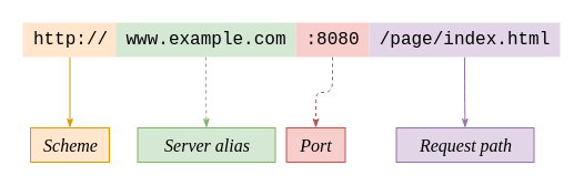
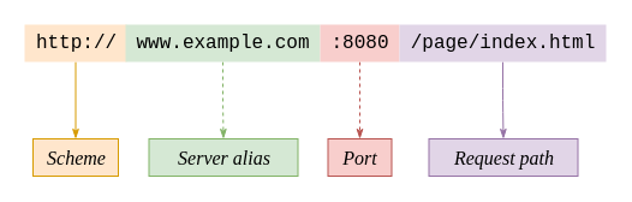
- <mxCell id="12" value="&lt;font&gt;&lt;i&gt;Port&lt;/i&gt;&lt;/font&gt;" style="text;html=1;align=center;verticalAlign=middle;resizable=0;points=[];autosize=1;strokeColor=#b85450;fillColor=#f8cecc;fontSize=16;fontFamily=Consolas;" parent="1" vertex="1"><mxGeometry x="257.5" y="115" width="53" height="31" as="geometry" /></mxCell>
+ <mxCell id="12" value="&lt;font&gt;&lt;i&gt;Port&lt;/i&gt;&lt;/font&gt;" style="text;html=1;align=center;verticalAlign=middle;resizable=0;points=[];autosize=1;strokeColor=#b85450;fillColor=#f8cecc;fontSize=16;fontFamily=Consolas;" parent="1" vertex="1"><mxGeometry x="272.5" y="115" width="53" height="31" as="geometry" /></mxCell>
